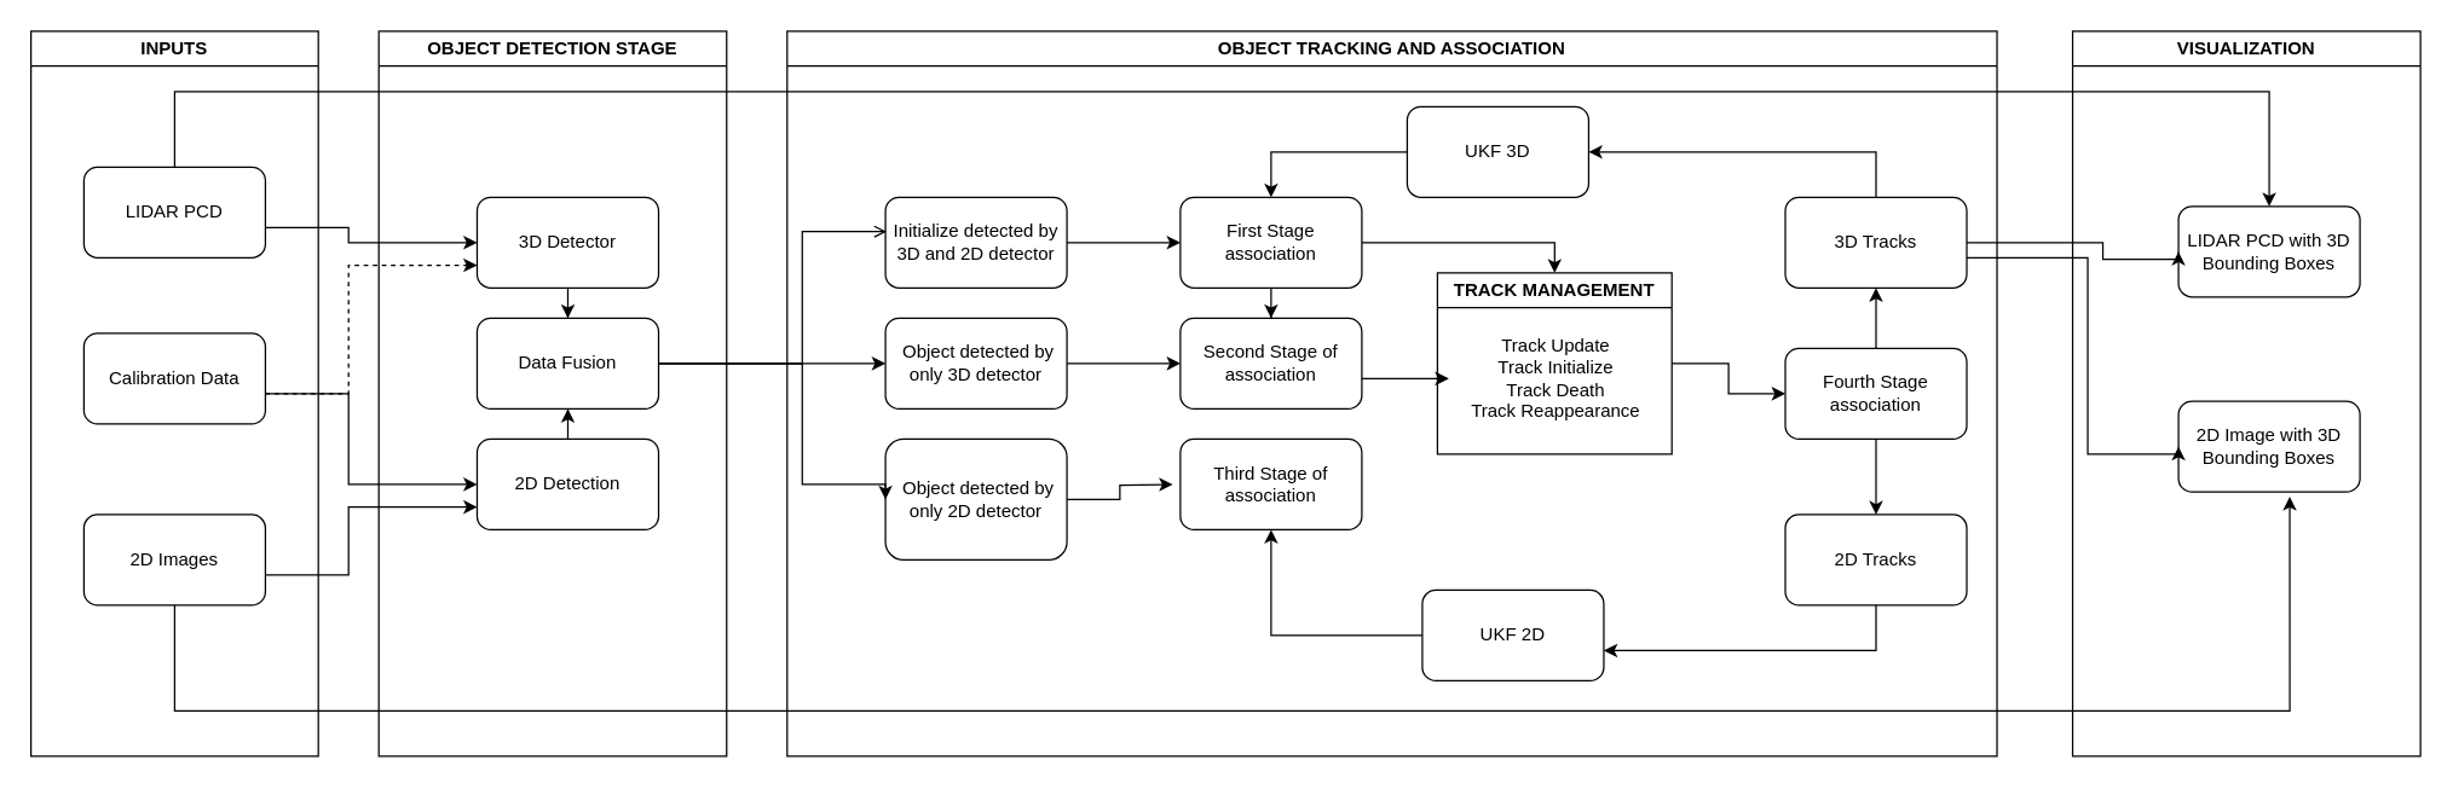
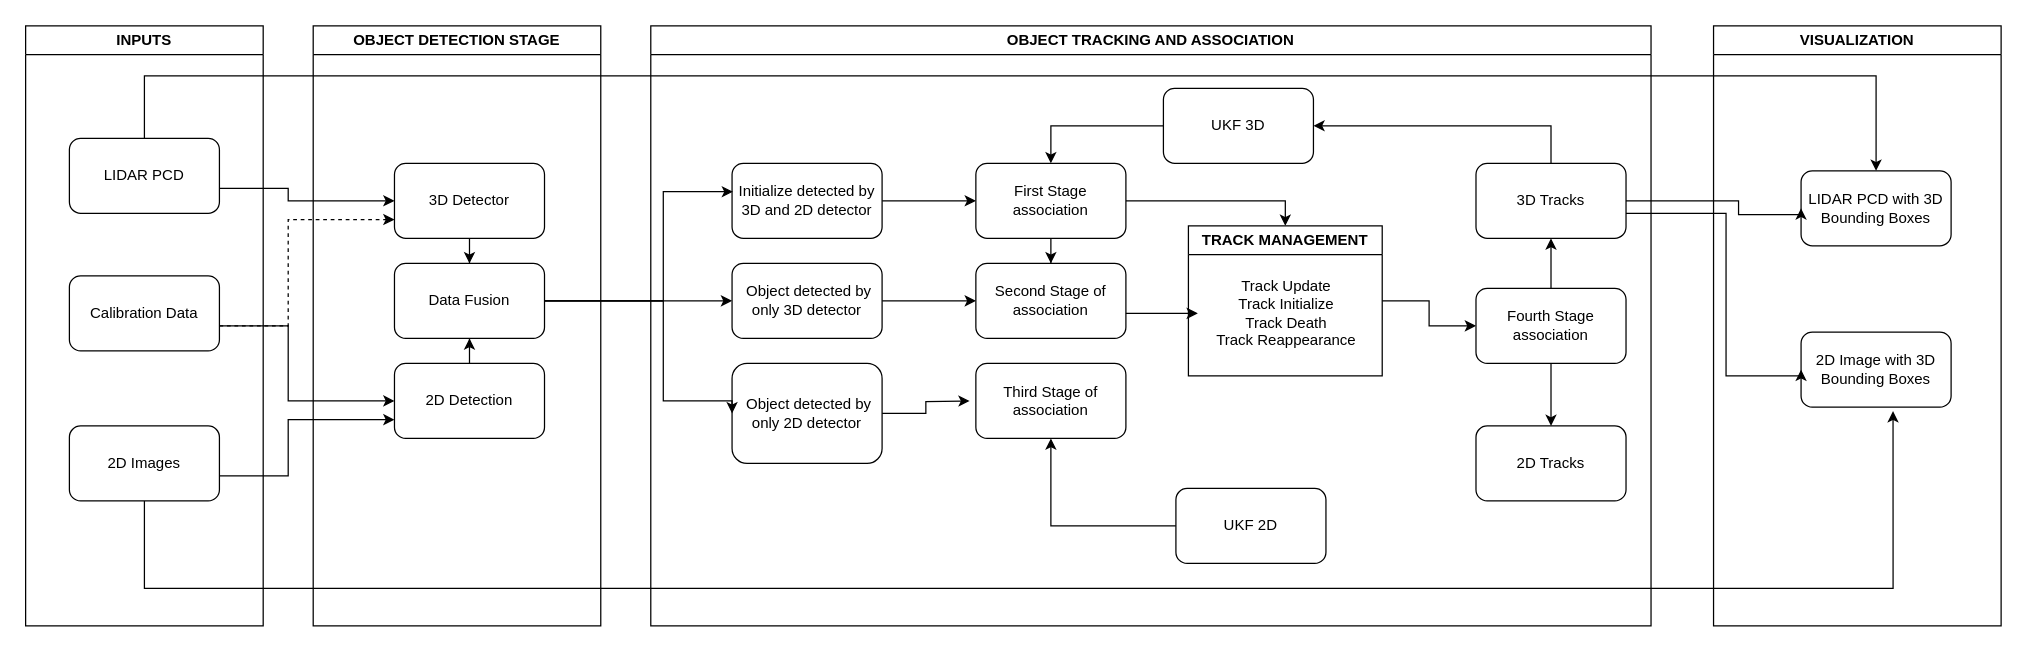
- <mxCell id="43" style="edgeStyle=orthogonalEdgeStyle;rounded=0;orthogonalLoop=1;jettySize=auto;html=1;entryX=0.006;entryY=0.378;entryDx=0;entryDy=0;entryPerimeter=0;endArrow=open;" parent="1" source="11" target="18" edge="1"><mxGeometry relative="1" as="geometry"><Array as="points"><mxPoint x="530" y="240" /><mxPoint x="530" y="153" /><mxPoint x="586" y="153" /></Array></mxGeometry></mxCell>
+ <mxCell id="43" style="edgeStyle=orthogonalEdgeStyle;rounded=0;orthogonalLoop=1;jettySize=auto;html=1;entryX=0.006;entryY=0.378;entryDx=0;entryDy=0;entryPerimeter=0;" parent="1" source="11" target="18" edge="1"><mxGeometry relative="1" as="geometry"><Array as="points"><mxPoint x="530" y="240" /><mxPoint x="530" y="153" /><mxPoint x="586" y="153" /></Array></mxGeometry></mxCell>
- <mxCell id="32" style="edgeStyle=orthogonalEdgeStyle;rounded=0;orthogonalLoop=1;jettySize=auto;html=1;" parent="16" source="33" target="24" edge="1"><mxGeometry relative="1" as="geometry"><Array as="points"><mxPoint x="720" y="410" /></Array></mxGeometry></mxCell>
